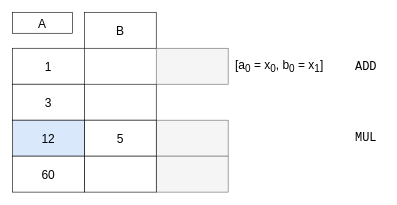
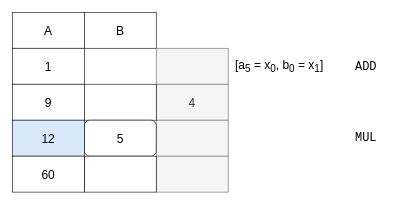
- <mxCell id="2" value="&lt;font style=&quot;font-size: 20px;&quot;&gt;A&lt;/font&gt;" style="rounded=0;whiteSpace=wrap;html=1;fontSize=20;" vertex="1" parent="1"><mxGeometry x="20" y="20" width="100" height="35" as="geometry" /></mxCell>
+ <mxCell id="2" value="&lt;font style=&quot;font-size: 20px;&quot;&gt;A&lt;/font&gt;" style="rounded=0;whiteSpace=wrap;html=1;fontSize=20;" vertex="1" parent="1"><mxGeometry x="20" y="20" width="120" height="60" as="geometry" /></mxCell>
- <mxCell id="15" value="&lt;font style=&quot;font-size: 20px;&quot;&gt;[a&lt;sub&gt;0&lt;/sub&gt; = x&lt;sub&gt;0&lt;/sub&gt;, b&lt;sub&gt;0&lt;/sub&gt; = x&lt;sub&gt;1&lt;/sub&gt;]&lt;/font&gt;&lt;sup&gt;&lt;br&gt;&lt;/sup&gt;" style="text;html=1;align=center;verticalAlign=middle;resizable=0;points=[];autosize=1;strokeColor=none;fillColor=none;" vertex="1" parent="1"><mxGeometry x="380" y="90" width="170" height="40" as="geometry" /></mxCell>
+ <mxCell id="15" value="&lt;font style=&quot;font-size: 20px;&quot;&gt;[a&lt;sub&gt;5&lt;/sub&gt; = x&lt;sub&gt;0&lt;/sub&gt;, b&lt;sub&gt;0&lt;/sub&gt; = x&lt;sub&gt;1&lt;/sub&gt;]&lt;/font&gt;&lt;sup&gt;&lt;br&gt;&lt;/sup&gt;" style="text;html=1;align=center;verticalAlign=middle;resizable=0;points=[];autosize=1;strokeColor=none;fillColor=none;" vertex="1" parent="1"><mxGeometry x="380" y="90" width="170" height="40" as="geometry" /></mxCell>
- <mxCell id="9" value="3" style="rounded=0;whiteSpace=wrap;html=1;fontSize=20;" vertex="1" parent="1"><mxGeometry x="20" y="140" width="120" height="60" as="geometry" /></mxCell>
+ <mxCell id="9" value="9" style="rounded=0;whiteSpace=wrap;html=1;fontSize=20;" vertex="1" parent="1"><mxGeometry x="20" y="140" width="120" height="60" as="geometry" /></mxCell>
+ <mxCell id="5" value="4" style="rounded=0;whiteSpace=wrap;html=1;fillColor=#f5f5f5;fontColor=#333333;strokeColor=#666666;fontSize=20;" vertex="1" parent="1"><mxGeometry x="260" y="140" width="120" height="60" as="geometry" /></mxCell>
- <mxCell id="11" value="5" style="rounded=0;whiteSpace=wrap;html=1;fontSize=20;" vertex="1" parent="1"><mxGeometry x="140" y="200" width="120" height="60" as="geometry" /></mxCell>
+ <mxCell id="11" value="5" style="whiteSpace=wrap;html=1;fontSize=20;rounded=1;" vertex="1" parent="1"><mxGeometry x="140" y="200" width="120" height="60" as="geometry" /></mxCell>
